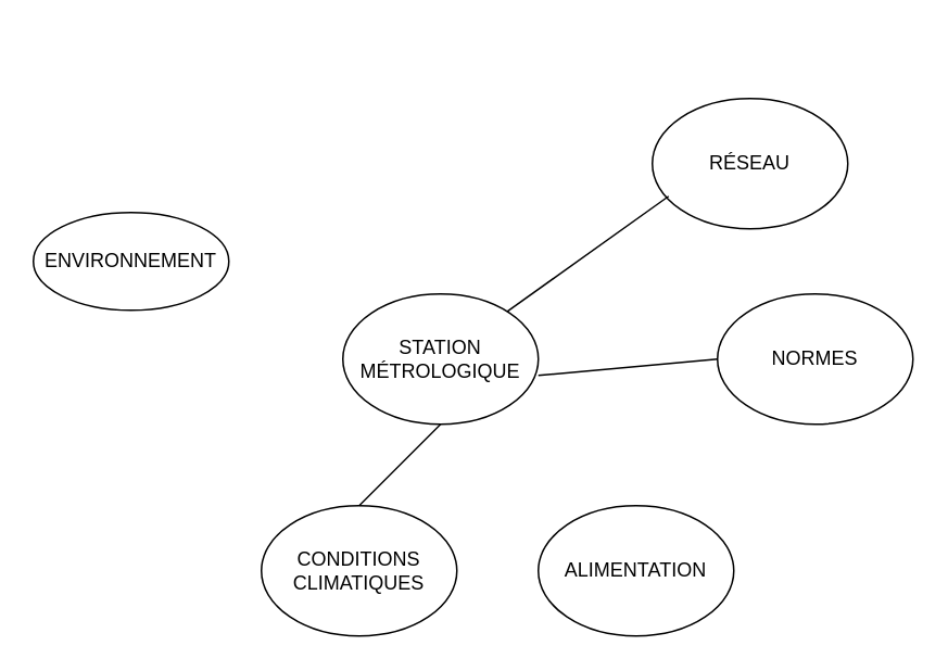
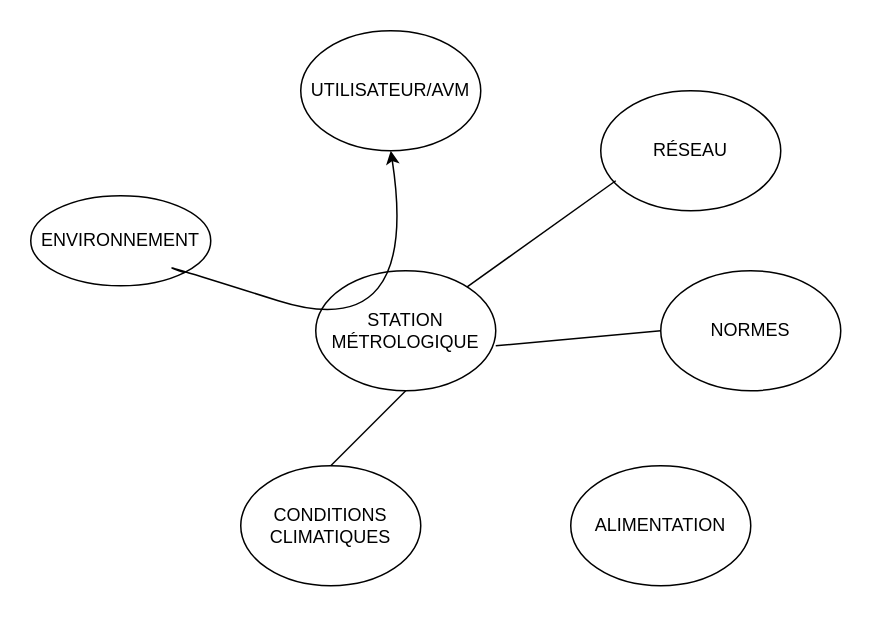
+ <mxCell id="4" value="UTILISATEUR/AVM" style="ellipse;whiteSpace=wrap;html=1;" vertex="1" parent="1"><mxGeometry x="200" y="20" width="120" height="80" as="geometry" /></mxCell>
+ <mxCell id="12" value="" style="curved=1;endArrow=classic;html=1;entryX=0.5;entryY=1;entryDx=0;entryDy=0;exitX=1;exitY=1;exitDx=0;exitDy=0;" edge="1" parent="1" source="2" target="4"><mxGeometry width="50" height="50" relative="1" as="geometry"><mxPoint x="370" y="340" as="sourcePoint" /><mxPoint x="420" y="290" as="targetPoint" /><Array as="points"><mxPoint x="90" y="170" /><mxPoint x="280" y="230" /></Array></mxGeometry></mxCell>
- <mxCell id="8" value="ALIMENTATION" style="ellipse;whiteSpace=wrap;html=1;" vertex="1" parent="1"><mxGeometry x="330" y="310" width="120" height="80" as="geometry" /></mxCell>
+ <mxCell id="8" value="ALIMENTATION" style="ellipse;whiteSpace=wrap;html=1;" vertex="1" parent="1"><mxGeometry x="380" y="310" width="120" height="80" as="geometry" /></mxCell>
